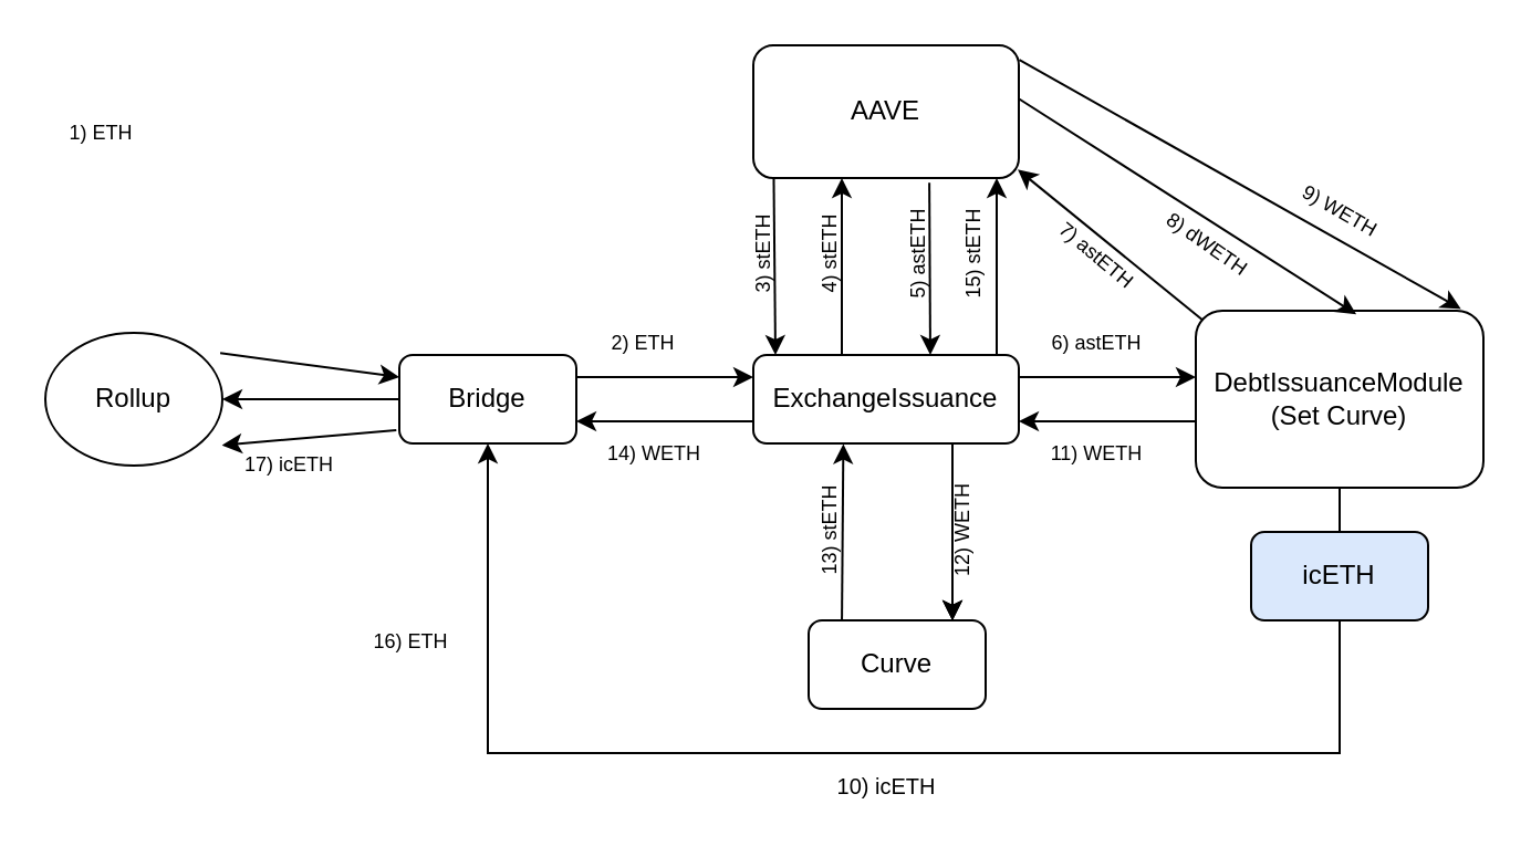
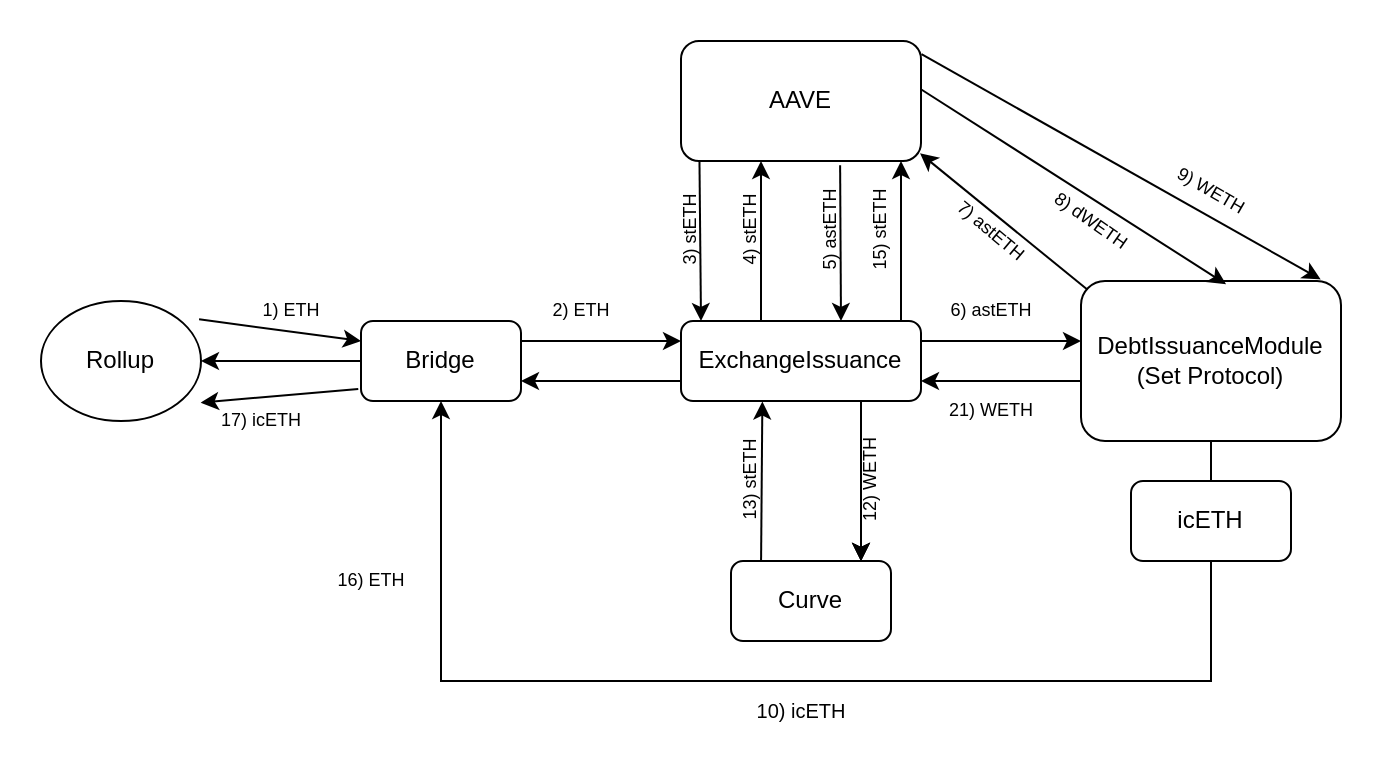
- <mxCell id="11" value="&lt;font style=&quot;font-size: 9px;&quot;&gt;1) ETH&lt;/font&gt;" style="text;html=1;align=center;verticalAlign=middle;resizable=0;points=[];autosize=1;strokeColor=none;fillColor=none;fontSize=9;" parent="1" vertex="1"><mxGeometry x="20" y="50" width="50" height="20" as="geometry" /></mxCell>
+ <mxCell id="11" value="&lt;font style=&quot;font-size: 9px;&quot;&gt;1) ETH&lt;/font&gt;" style="text;html=1;align=center;verticalAlign=middle;resizable=0;points=[];autosize=1;strokeColor=none;fillColor=none;fontSize=9;" parent="1" vertex="1"><mxGeometry x="120" y="145" width="50" height="20" as="geometry" /></mxCell>
- <mxCell id="6" value="DebtIssuanceModule&lt;br&gt;(Set Curve)" style="rounded=1;whiteSpace=wrap;html=1;" parent="1" vertex="1"><mxGeometry x="540" y="140" width="130" height="80" as="geometry" /></mxCell>
+ <mxCell id="6" value="DebtIssuanceModule&lt;br&gt;(Set Protocol)" style="rounded=1;whiteSpace=wrap;html=1;" parent="1" vertex="1"><mxGeometry x="540" y="140" width="130" height="80" as="geometry" /></mxCell>
- <mxCell id="30" value="&lt;font style=&quot;font-size: 9px;&quot;&gt;14) WETH&lt;/font&gt;" style="text;html=1;align=center;verticalAlign=middle;resizable=0;points=[];autosize=1;strokeColor=none;fillColor=none;fontSize=9;" parent="1" vertex="1"><mxGeometry x="260" y="195" width="70" height="20" as="geometry" /></mxCell>
- <mxCell id="46" value="&lt;font style=&quot;font-size: 9px;&quot;&gt;11) WETH&lt;/font&gt;" style="text;html=1;align=center;verticalAlign=middle;resizable=0;points=[];autosize=1;strokeColor=none;fillColor=none;fontSize=9;" parent="1" vertex="1"><mxGeometry x="465" y="195" width="60" height="20" as="geometry" /></mxCell>
+ <mxCell id="46" value="&lt;font style=&quot;font-size: 9px;&quot;&gt;21) WETH&lt;/font&gt;" style="text;html=1;align=center;verticalAlign=middle;resizable=0;points=[];autosize=1;strokeColor=none;fillColor=none;fontSize=9;" parent="1" vertex="1"><mxGeometry x="465" y="195" width="60" height="20" as="geometry" /></mxCell>
- <mxCell id="39" value="icETH" style="rounded=1;whiteSpace=wrap;html=1;fillColor=#dae8fc;" vertex="1" parent="1"><mxGeometry x="565" y="240" width="80" height="40" as="geometry" /></mxCell>
+ <mxCell id="39" value="icETH" style="rounded=1;whiteSpace=wrap;html=1;" vertex="1" parent="1"><mxGeometry x="565" y="240" width="80" height="40" as="geometry" /></mxCell>
